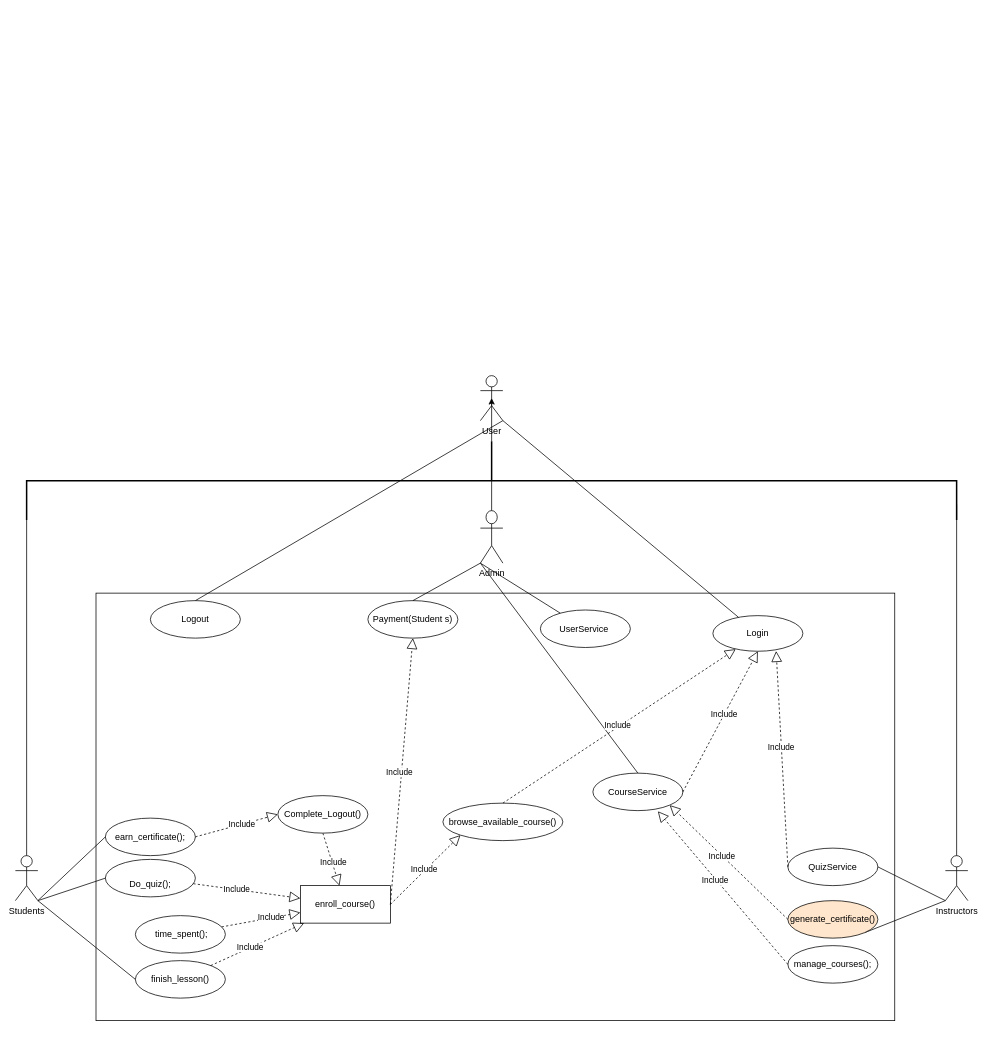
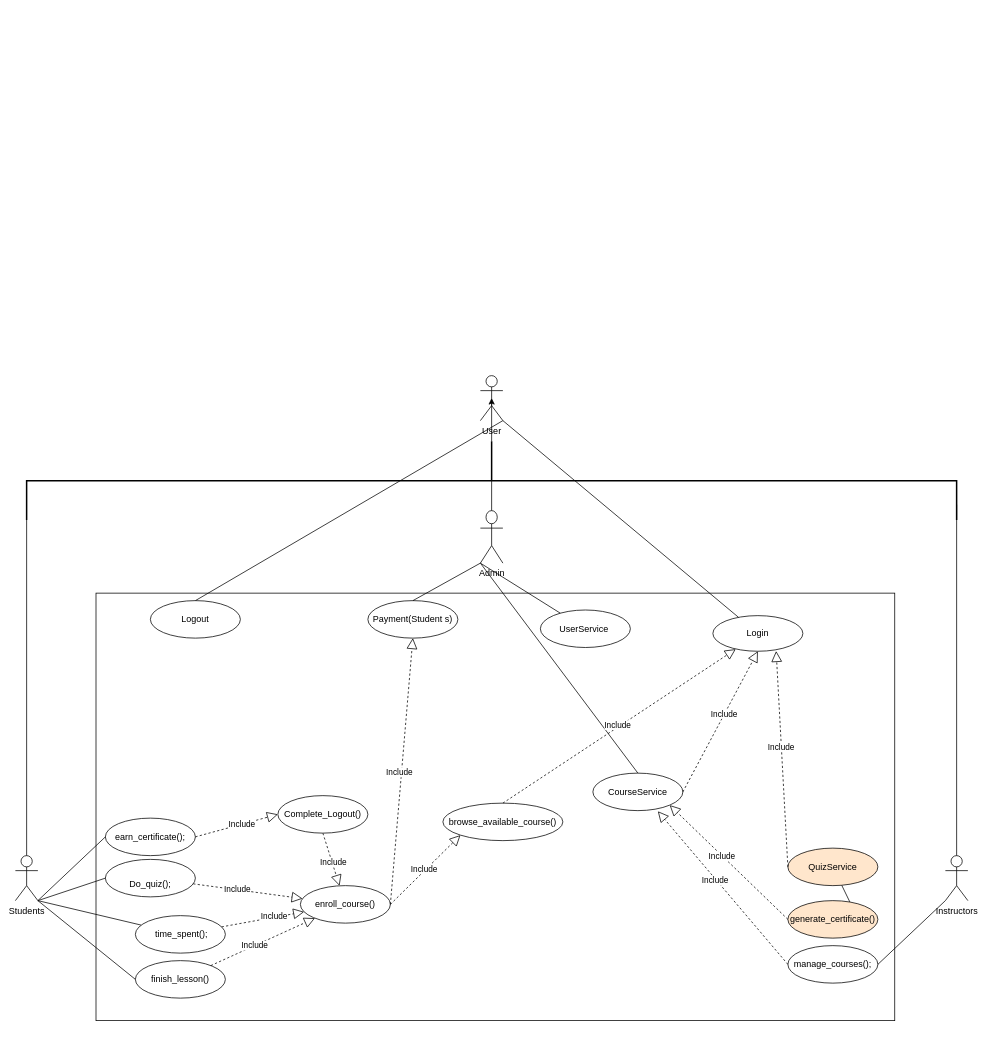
- <mxCell id="10" value="QuizService" style="ellipse;whiteSpace=wrap;html=1;" vertex="1" parent="1"><mxGeometry x="1050" y="1130" width="120" height="50" as="geometry" /></mxCell>
+ <mxCell id="10" value="QuizService" style="ellipse;whiteSpace=wrap;html=1;fillColor=#ffe6cc;" vertex="1" parent="1"><mxGeometry x="1050" y="1130" width="120" height="50" as="geometry" /></mxCell>
- <mxCell id="23" value="" style="endArrow=none;html=1;rounded=0;exitX=1;exitY=0.5;exitDx=0;exitDy=0;entryX=0;entryY=1;entryDx=0;entryDy=0;entryPerimeter=0;" edge="1" parent="1" source="10" target="2"><mxGeometry width="50" height="50" relative="1" as="geometry"><mxPoint x="820" y="1279" as="sourcePoint" /><mxPoint x="730" y="1410" as="targetPoint" /></mxGeometry></mxCell>
- <mxCell id="6" value="enroll_course()" style="whiteSpace=wrap;html=1;rounded=0;" vertex="1" parent="1"><mxGeometry x="400" y="1180" width="120" height="50" as="geometry" /></mxCell>
+ <mxCell id="6" value="enroll_course()" style="ellipse;whiteSpace=wrap;html=1;" vertex="1" parent="1"><mxGeometry x="400" y="1180" width="120" height="50" as="geometry" /></mxCell>
+ <mxCell id="44" value="" style="endArrow=none;html=1;rounded=0;exitX=1;exitY=1;exitDx=0;exitDy=0;exitPerimeter=0;" edge="1" parent="1" source="3" target="45"><mxGeometry width="50" height="50" relative="1" as="geometry"><mxPoint x="50" y="1200" as="sourcePoint" /><mxPoint x="465" y="1328" as="targetPoint" /></mxGeometry></mxCell>
- <mxCell id="22" value="" style="endArrow=none;html=1;rounded=0;exitX=1;exitY=1;exitDx=0;exitDy=0;entryX=0;entryY=1;entryDx=0;entryDy=0;entryPerimeter=0;" edge="1" parent="1" source="25" target="2"><mxGeometry width="50" height="50" relative="1" as="geometry"><mxPoint x="760" y="1279" as="sourcePoint" /><mxPoint x="1000" y="1230" as="targetPoint" /></mxGeometry></mxCell>
+ <mxCell id="22" value="" style="endArrow=none;html=1;rounded=0;exitX=1;exitY=1;exitDx=0;exitDy=0;" edge="1" parent="1" source="25" target="10"><mxGeometry width="50" height="50" relative="1" as="geometry"><mxPoint x="760" y="1279" as="sourcePoint" /><mxPoint x="1000" y="1230" as="targetPoint" /></mxGeometry></mxCell>
+ <mxCell id="24" value="" style="endArrow=none;html=1;rounded=0;exitX=1;exitY=0.5;exitDx=0;exitDy=0;entryX=0;entryY=1;entryDx=0;entryDy=0;entryPerimeter=0;" edge="1" parent="1" source="11" target="2"><mxGeometry width="50" height="50" relative="1" as="geometry"><mxPoint x="590" y="1287" as="sourcePoint" /><mxPoint x="1310" y="1405" as="targetPoint" /></mxGeometry></mxCell>
